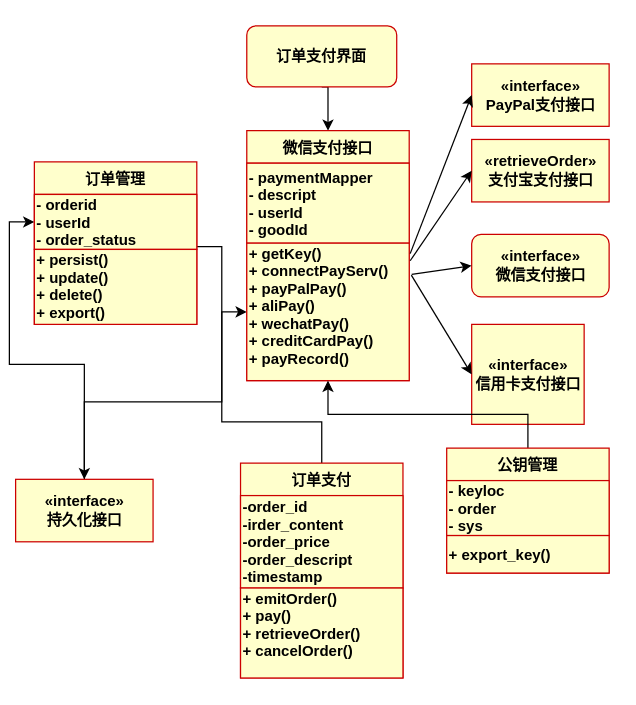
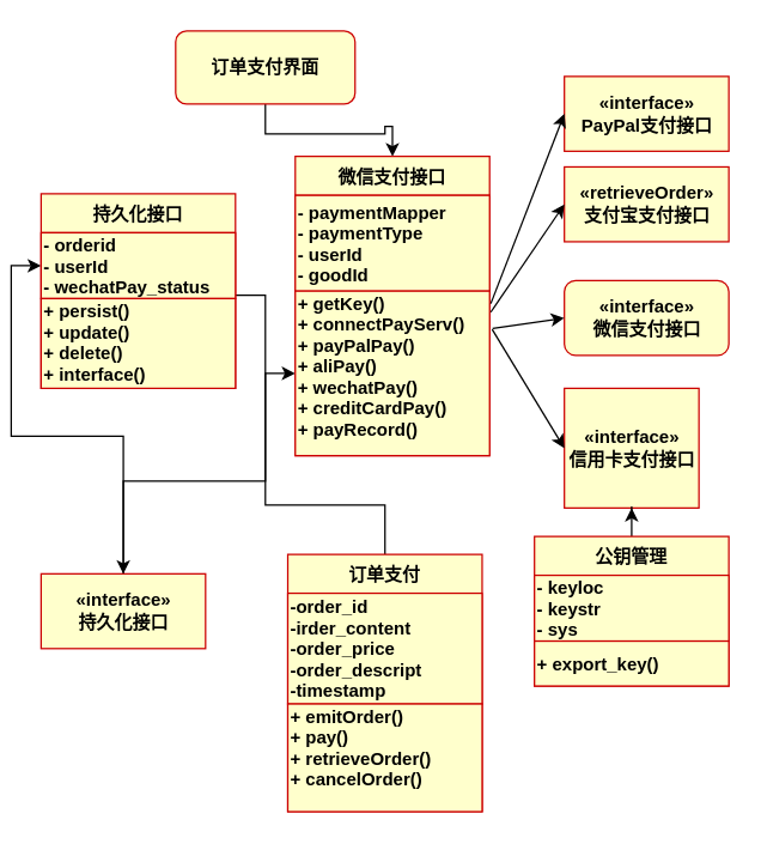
- <mxCell id="3" value="订单支付界面" style="rounded=1;whiteSpace=wrap;html=1;fillColor=#FFFFCC;strokeColor=#CC0000;strokeWidth=1;fontStyle=1" parent="1" vertex="1"><mxGeometry x="190" y="20" width="120" height="49" as="geometry" /></mxCell>
+ <mxCell id="3" value="订单支付界面" style="rounded=1;whiteSpace=wrap;html=1;fillColor=#FFFFCC;strokeColor=#CC0000;strokeWidth=1;fontStyle=1" parent="1" vertex="1"><mxGeometry x="110" y="20" width="120" height="49" as="geometry" /></mxCell>
- <mxCell id="11" value="- paymentMapper&#10;- descript&#10;- userId&#10;- goodId" style="text;strokeColor=#CC0000;fillColor=#FFFFCC;align=left;verticalAlign=middle;overflow=hidden;rotatable=0;points=[[0,0.5],[1,0.5]];portConstraint=eastwest;strokeWidth=1;fontStyle=1;gradientColor=none;" vertex="1" parent="10"><mxGeometry y="26" width="130" height="64" as="geometry" /></mxCell>
+ <mxCell id="11" value="- paymentMapper&#10;- paymentType&#10;- userId&#10;- goodId" style="text;strokeColor=#CC0000;fillColor=#FFFFCC;align=left;verticalAlign=middle;overflow=hidden;rotatable=0;points=[[0,0.5],[1,0.5]];portConstraint=eastwest;strokeWidth=1;fontStyle=1;gradientColor=none;" vertex="1" parent="10"><mxGeometry y="26" width="130" height="64" as="geometry" /></mxCell>
- <mxCell id="29" value="订单管理" style="swimlane;fontStyle=1;align=center;verticalAlign=top;childLayout=stackLayout;horizontal=1;startSize=26;horizontalStack=0;resizeParent=1;resizeParentMax=0;resizeLast=0;collapsible=1;marginBottom=0;strokeColor=#CC0000;strokeWidth=1;fillColor=#FFFFCC;" vertex="1" parent="1"><mxGeometry x="20" y="129" width="130" height="130" as="geometry" /></mxCell>
+ <mxCell id="29" value="持久化接口" style="swimlane;fontStyle=1;align=center;verticalAlign=top;childLayout=stackLayout;horizontal=1;startSize=26;horizontalStack=0;resizeParent=1;resizeParentMax=0;resizeLast=0;collapsible=1;marginBottom=0;strokeColor=#CC0000;strokeWidth=1;fillColor=#FFFFCC;" vertex="1" parent="1"><mxGeometry x="20" y="129" width="130" height="130" as="geometry" /></mxCell>
- <mxCell id="30" value="- orderid&#10;- userId&#10;- order_status&#10;" style="text;strokeColor=#CC0000;fillColor=#FFFFCC;align=left;verticalAlign=middle;overflow=hidden;rotatable=0;points=[[0,0.5],[1,0.5]];portConstraint=eastwest;strokeWidth=1;fontStyle=1;gradientColor=none;" vertex="1" parent="29"><mxGeometry y="26" width="130" height="44" as="geometry" /></mxCell>
+ <mxCell id="30" value="- orderid&#10;- userId&#10;- wechatPay_status&#10;" style="text;strokeColor=#CC0000;fillColor=#FFFFCC;align=left;verticalAlign=middle;overflow=hidden;rotatable=0;points=[[0,0.5],[1,0.5]];portConstraint=eastwest;strokeWidth=1;fontStyle=1;gradientColor=none;" vertex="1" parent="29"><mxGeometry y="26" width="130" height="44" as="geometry" /></mxCell>
- <mxCell id="32" value="+ persist()&#10;+ update()&#10;+ delete()&#10;+ export()&#10;&#10;" style="text;strokeColor=#CC0000;fillColor=#FFFFCC;align=left;verticalAlign=middle;overflow=hidden;rotatable=0;points=[[0,0.5],[1,0.5]];portConstraint=eastwest;strokeWidth=1;fontStyle=1;gradientColor=none;" vertex="1" parent="29"><mxGeometry y="70" width="130" height="60" as="geometry" /></mxCell>
+ <mxCell id="32" value="+ persist()&#10;+ update()&#10;+ delete()&#10;+ interface()&#10;&#10;" style="text;strokeColor=#CC0000;fillColor=#FFFFCC;align=left;verticalAlign=middle;overflow=hidden;rotatable=0;points=[[0,0.5],[1,0.5]];portConstraint=eastwest;strokeWidth=1;fontStyle=1;gradientColor=none;" vertex="1" parent="29"><mxGeometry y="70" width="130" height="60" as="geometry" /></mxCell>
- <mxCell id="24" style="edgeStyle=orthogonalEdgeStyle;rounded=0;orthogonalLoop=1;jettySize=auto;html=1;exitX=0.5;exitY=0;exitDx=0;exitDy=0;entryX=0.5;entryY=1;entryDx=0;entryDy=0;fontStyle=1" edge="1" parent="1" source="25" target="10"><mxGeometry relative="1" as="geometry" /></mxCell>
+ <mxCell id="24" style="edgeStyle=orthogonalEdgeStyle;rounded=0;orthogonalLoop=1;jettySize=auto;html=1;exitX=0.5;exitY=0;exitDx=0;exitDy=0;fontStyle=1;" edge="1" parent="1" source="25" target="15"><mxGeometry relative="1" as="geometry" /></mxCell>
- <mxCell id="26" value="- keyloc&#10;- order&#10;- sys&#10;" style="text;strokeColor=#CC0000;fillColor=#FFFFCC;align=left;verticalAlign=middle;overflow=hidden;rotatable=0;points=[[0,0.5],[1,0.5]];portConstraint=eastwest;strokeWidth=1;fontStyle=1;gradientColor=none;" vertex="1" parent="25"><mxGeometry y="26" width="130" height="44" as="geometry" /></mxCell>
+ <mxCell id="26" value="- keyloc&#10;- keystr&#10;- sys&#10;" style="text;strokeColor=#CC0000;fillColor=#FFFFCC;align=left;verticalAlign=middle;overflow=hidden;rotatable=0;points=[[0,0.5],[1,0.5]];portConstraint=eastwest;strokeWidth=1;fontStyle=1;gradientColor=none;" vertex="1" parent="25"><mxGeometry y="26" width="130" height="44" as="geometry" /></mxCell>
- <mxCell id="18" value="«interface»&lt;br&gt;&lt;span&gt;持久化接口&lt;/span&gt;" style="html=1;strokeColor=#CC0000;strokeWidth=1;fillColor=#FFFFCC;fontStyle=1" vertex="1" parent="1"><mxGeometry x="5" y="383" width="110" height="50" as="geometry" /></mxCell>
+ <mxCell id="18" value="«interface»&lt;br&gt;&lt;span&gt;持久化接口&lt;/span&gt;" style="html=1;strokeColor=#CC0000;strokeWidth=1;fillColor=#FFFFCC;fontStyle=1" vertex="1" parent="1"><mxGeometry x="20" y="383" width="110" height="50" as="geometry" /></mxCell>
